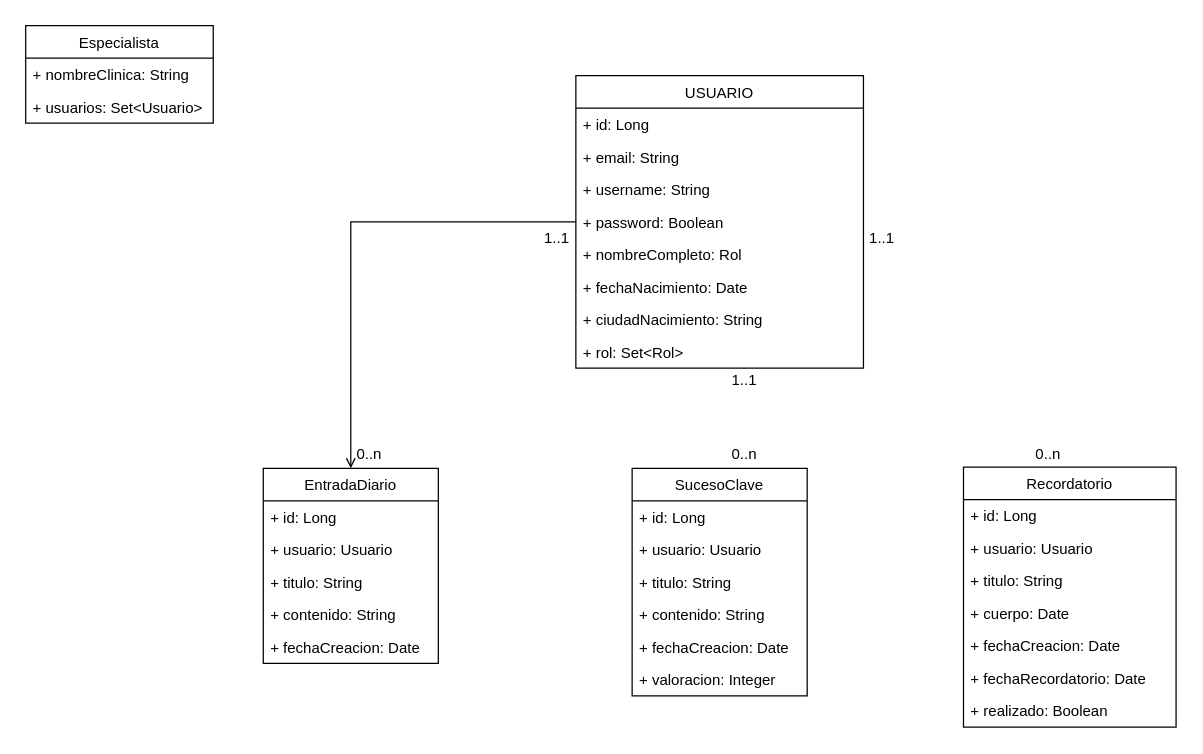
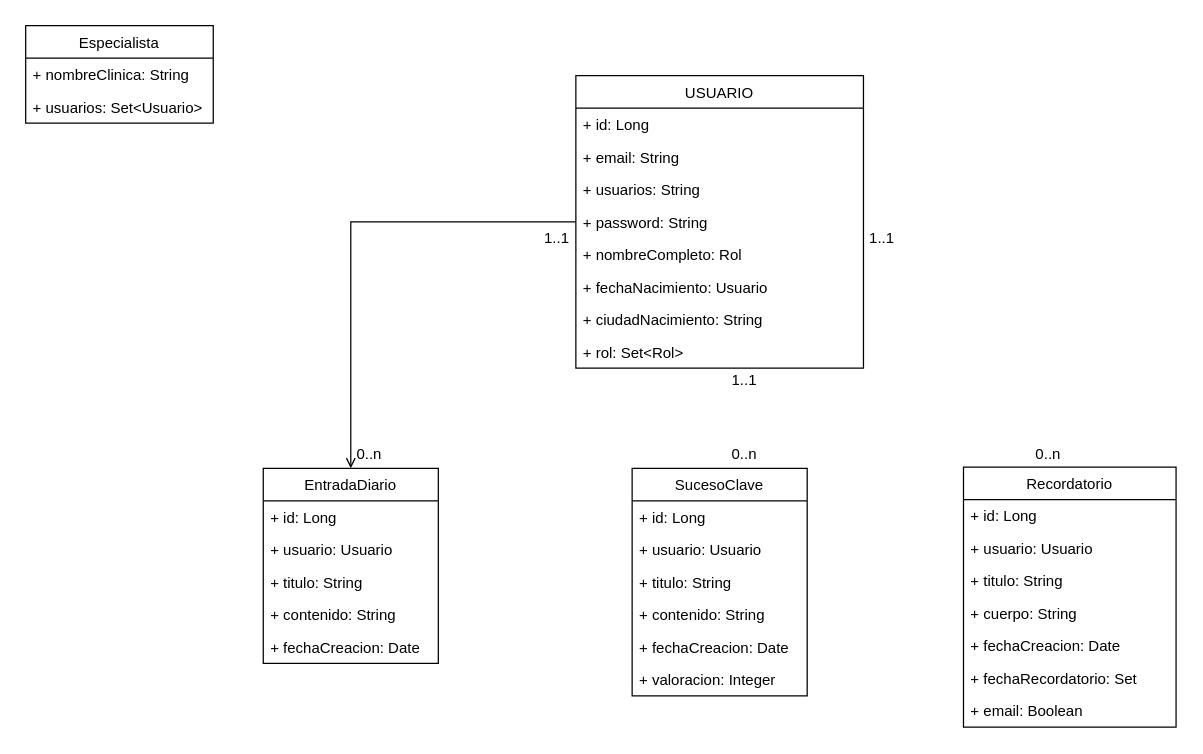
- <mxCell id="5" value="+ username: String" style="text;strokeColor=none;fillColor=none;align=left;verticalAlign=top;spacingLeft=4;spacingRight=4;overflow=hidden;rotatable=0;points=[[0,0.5],[1,0.5]];portConstraint=eastwest;" vertex="1" parent="2"><mxGeometry y="78" width="230" height="26" as="geometry" /></mxCell>
+ <mxCell id="5" value="+ usuarios: String" style="text;strokeColor=none;fillColor=none;align=left;verticalAlign=top;spacingLeft=4;spacingRight=4;overflow=hidden;rotatable=0;points=[[0,0.5],[1,0.5]];portConstraint=eastwest;" vertex="1" parent="2"><mxGeometry y="78" width="230" height="26" as="geometry" /></mxCell>
- <mxCell id="6" value="+ password: Boolean" style="text;strokeColor=none;fillColor=none;align=left;verticalAlign=top;spacingLeft=4;spacingRight=4;overflow=hidden;rotatable=0;points=[[0,0.5],[1,0.5]];portConstraint=eastwest;" parent="2" vertex="1"><mxGeometry y="104" width="230" height="26" as="geometry" /></mxCell>
+ <mxCell id="6" value="+ password: String" style="text;strokeColor=none;fillColor=none;align=left;verticalAlign=top;spacingLeft=4;spacingRight=4;overflow=hidden;rotatable=0;points=[[0,0.5],[1,0.5]];portConstraint=eastwest;" parent="2" vertex="1"><mxGeometry y="104" width="230" height="26" as="geometry" /></mxCell>
- <mxCell id="8" value="+ fechaNacimiento: Date&#10;" style="text;strokeColor=none;fillColor=none;align=left;verticalAlign=top;spacingLeft=4;spacingRight=4;overflow=hidden;rotatable=0;points=[[0,0.5],[1,0.5]];portConstraint=eastwest;" parent="2" vertex="1"><mxGeometry y="156" width="230" height="26" as="geometry" /></mxCell>
+ <mxCell id="8" value="+ fechaNacimiento: Usuario&#10;" style="text;strokeColor=none;fillColor=none;align=left;verticalAlign=top;spacingLeft=4;spacingRight=4;overflow=hidden;rotatable=0;points=[[0,0.5],[1,0.5]];portConstraint=eastwest;" parent="2" vertex="1"><mxGeometry y="156" width="230" height="26" as="geometry" /></mxCell>
- <mxCell id="28" value="+ cuerpo: Date" style="text;strokeColor=none;fillColor=none;align=left;verticalAlign=top;spacingLeft=4;spacingRight=4;overflow=hidden;rotatable=0;points=[[0,0.5],[1,0.5]];portConstraint=eastwest;" parent="24" vertex="1"><mxGeometry y="104" width="170" height="26" as="geometry" /></mxCell>
+ <mxCell id="28" value="+ cuerpo: String" style="text;strokeColor=none;fillColor=none;align=left;verticalAlign=top;spacingLeft=4;spacingRight=4;overflow=hidden;rotatable=0;points=[[0,0.5],[1,0.5]];portConstraint=eastwest;" parent="24" vertex="1"><mxGeometry y="104" width="170" height="26" as="geometry" /></mxCell>
- <mxCell id="30" value="+ fechaRecordatorio: Date" style="text;strokeColor=none;fillColor=none;align=left;verticalAlign=top;spacingLeft=4;spacingRight=4;overflow=hidden;rotatable=0;points=[[0,0.5],[1,0.5]];portConstraint=eastwest;" vertex="1" parent="24"><mxGeometry y="156" width="170" height="26" as="geometry" /></mxCell>
+ <mxCell id="30" value="+ fechaRecordatorio: Set" style="text;strokeColor=none;fillColor=none;align=left;verticalAlign=top;spacingLeft=4;spacingRight=4;overflow=hidden;rotatable=0;points=[[0,0.5],[1,0.5]];portConstraint=eastwest;" vertex="1" parent="24"><mxGeometry y="156" width="170" height="26" as="geometry" /></mxCell>
- <mxCell id="31" value="+ realizado: Boolean" style="text;strokeColor=none;fillColor=none;align=left;verticalAlign=top;spacingLeft=4;spacingRight=4;overflow=hidden;rotatable=0;points=[[0,0.5],[1,0.5]];portConstraint=eastwest;" vertex="1" parent="24"><mxGeometry y="182" width="170" height="26" as="geometry" /></mxCell>
+ <mxCell id="31" value="+ email: Boolean" style="text;strokeColor=none;fillColor=none;align=left;verticalAlign=top;spacingLeft=4;spacingRight=4;overflow=hidden;rotatable=0;points=[[0,0.5],[1,0.5]];portConstraint=eastwest;" vertex="1" parent="24"><mxGeometry y="182" width="170" height="26" as="geometry" /></mxCell>
